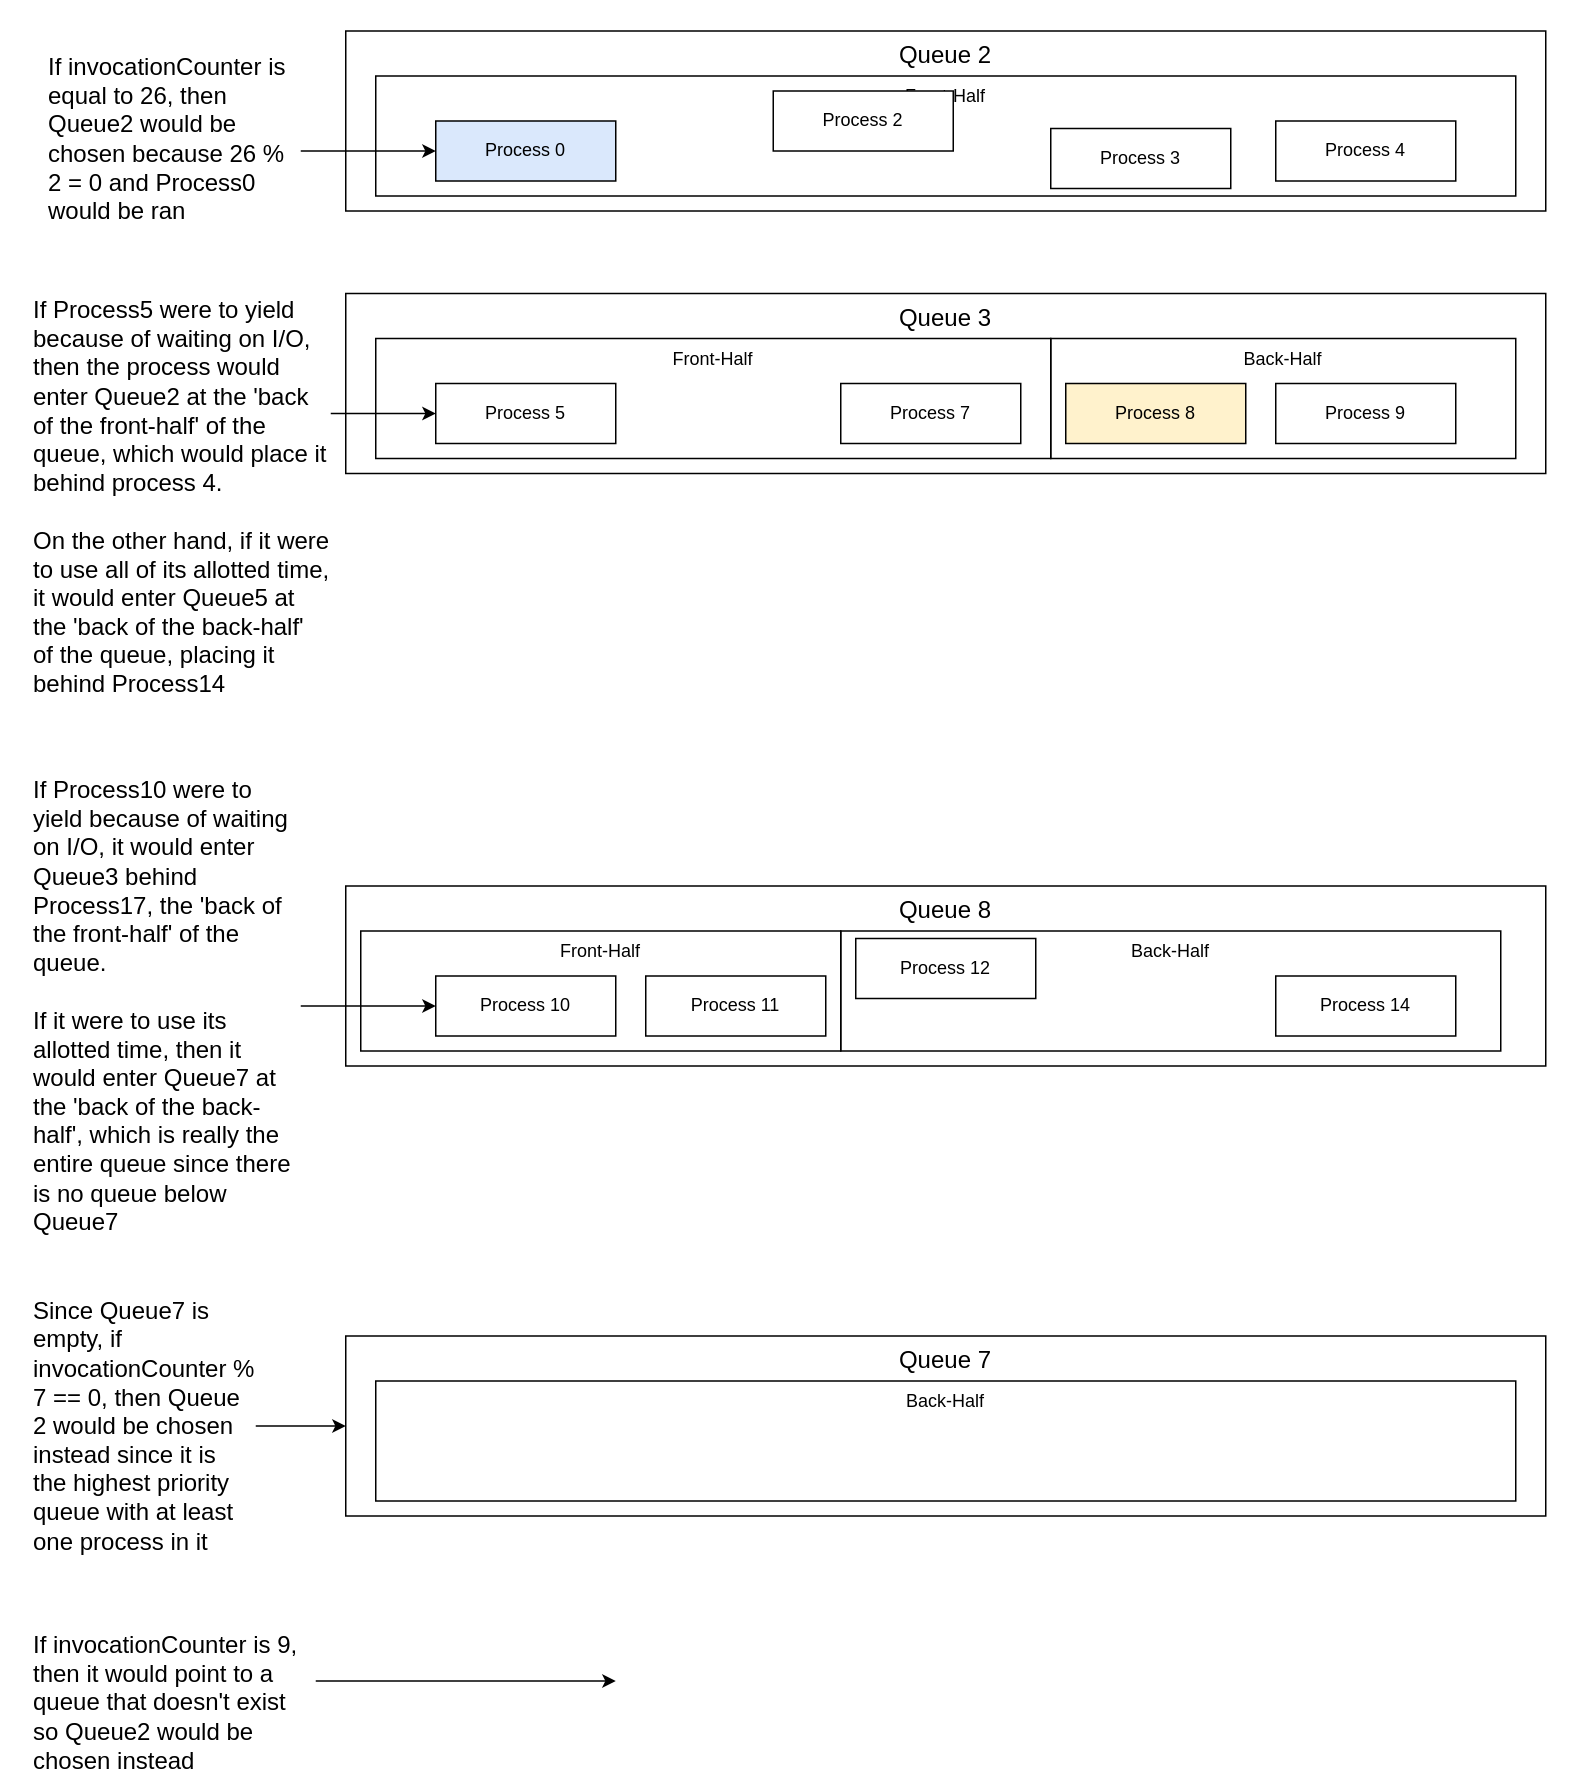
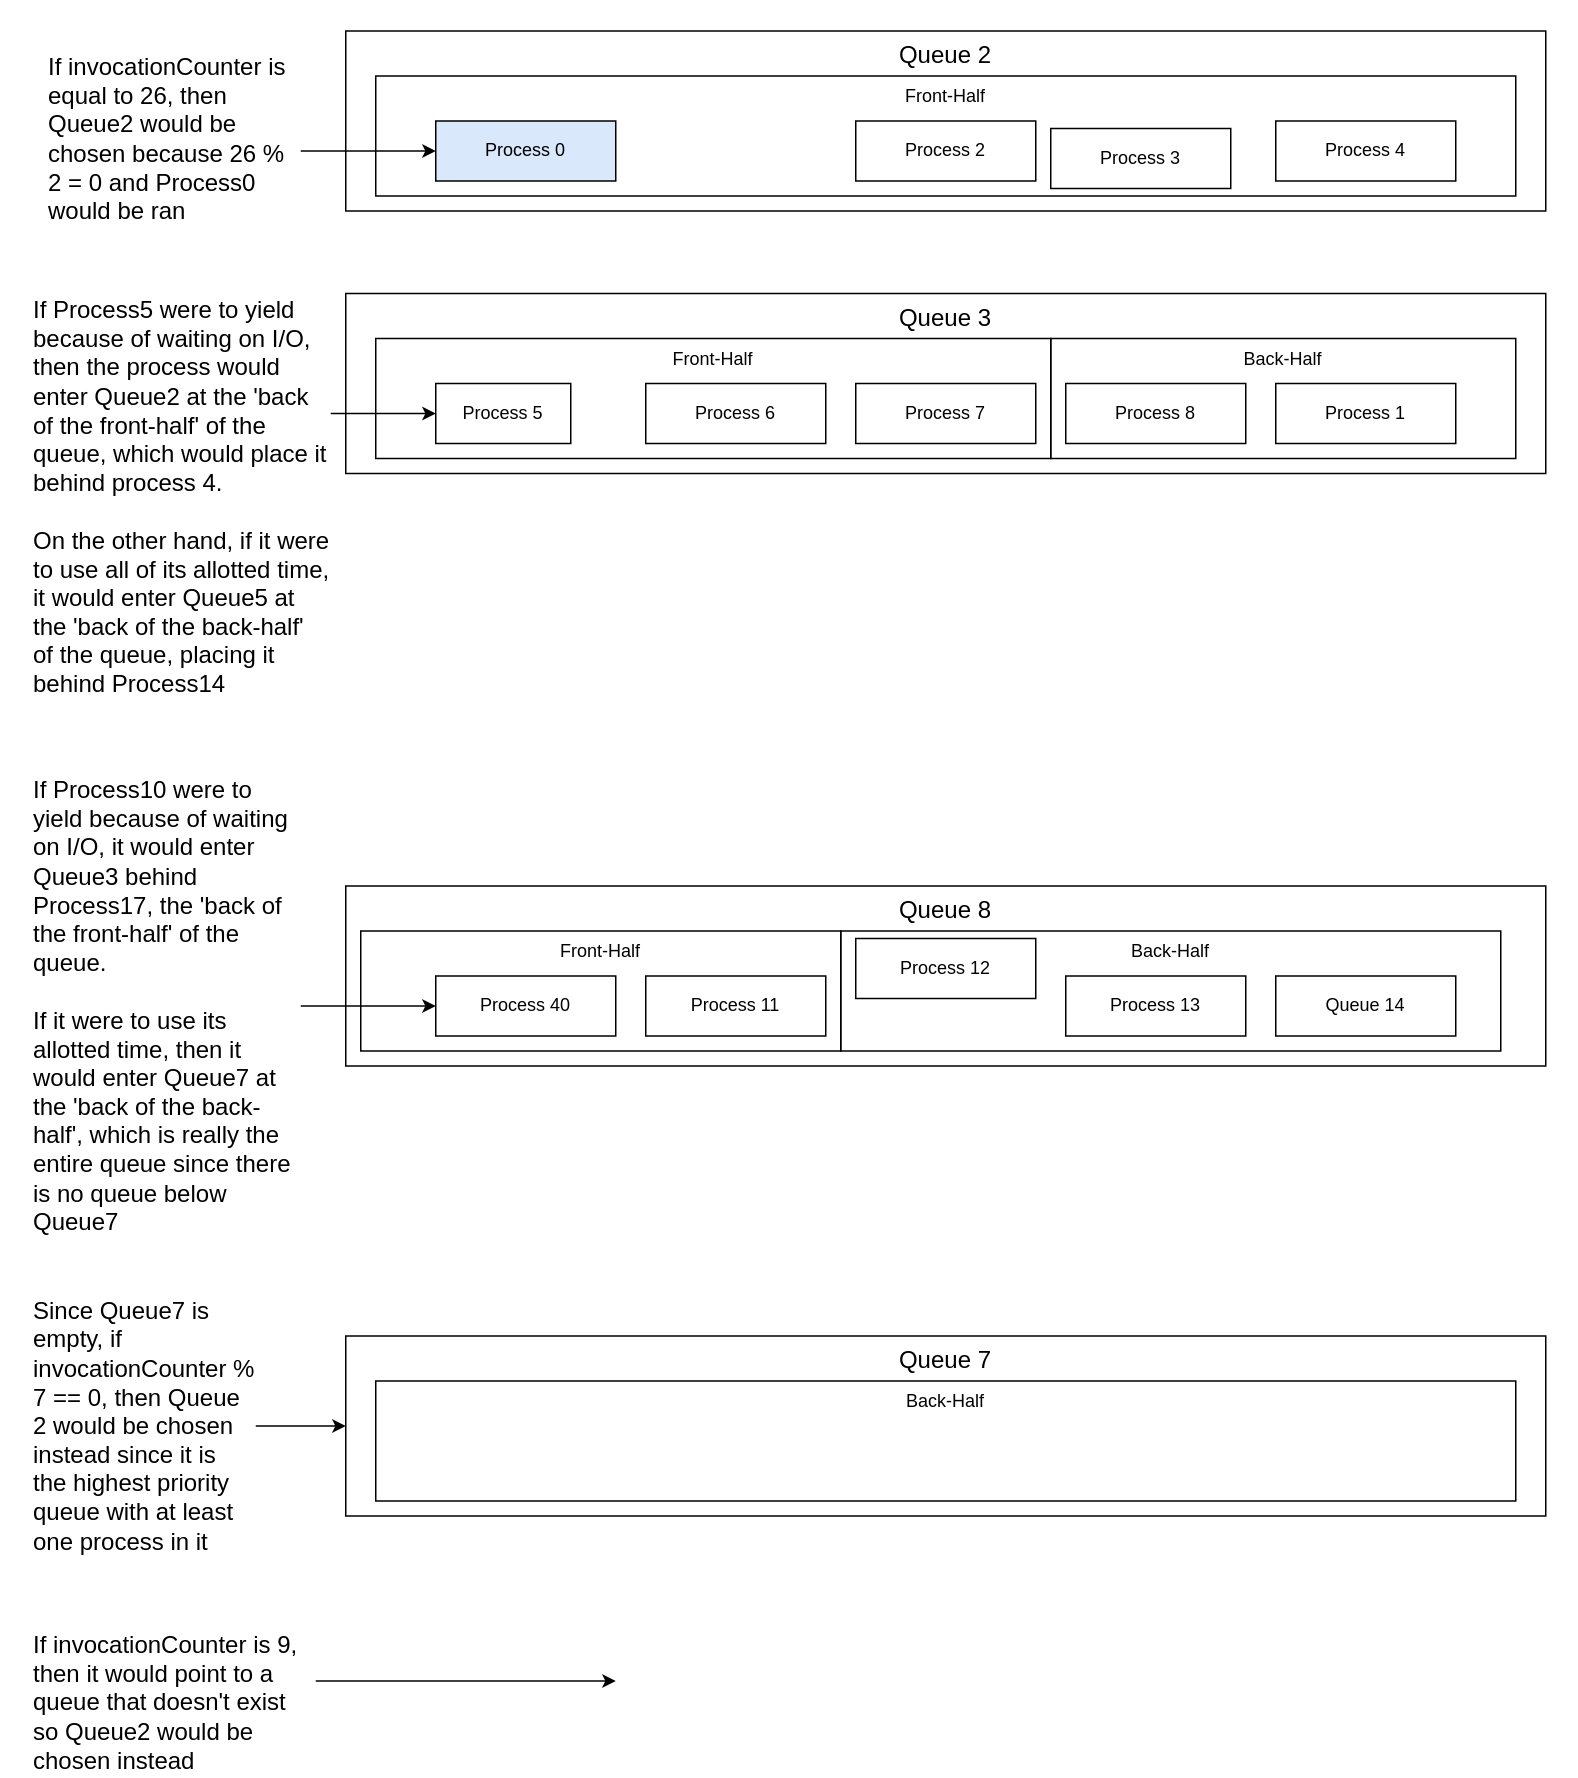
- <mxCell id="12" value="Process 2" style="rounded=0;whiteSpace=wrap;html=1;" vertex="1" parent="1"><mxGeometry x="515" y="60" width="120" height="40" as="geometry" /></mxCell>
+ <mxCell id="12" value="Process 2" style="rounded=0;whiteSpace=wrap;html=1;" vertex="1" parent="1"><mxGeometry x="570" y="80" width="120" height="40" as="geometry" /></mxCell>
- <mxCell id="16" value="Process 5" style="rounded=0;whiteSpace=wrap;html=1;" vertex="1" parent="1"><mxGeometry x="290" y="255" width="120" height="40" as="geometry" /></mxCell>
+ <mxCell id="16" value="Process 5" style="rounded=0;whiteSpace=wrap;html=1;" vertex="1" parent="1"><mxGeometry x="290" y="255" width="90" height="40" as="geometry" /></mxCell>
+ <mxCell id="17" value="Process 6" style="rounded=0;whiteSpace=wrap;html=1;" vertex="1" parent="1"><mxGeometry x="430" y="255" width="120" height="40" as="geometry" /></mxCell>
- <mxCell id="18" value="Process 7" style="rounded=0;whiteSpace=wrap;html=1;" vertex="1" parent="1"><mxGeometry x="560" y="255" width="120" height="40" as="geometry" /></mxCell>
+ <mxCell id="18" value="Process 7" style="rounded=0;whiteSpace=wrap;html=1;" vertex="1" parent="1"><mxGeometry x="570" y="255" width="120" height="40" as="geometry" /></mxCell>
- <mxCell id="19" value="Process 8" style="rounded=0;whiteSpace=wrap;html=1;fillColor=#fff2cc;" vertex="1" parent="1"><mxGeometry x="710" y="255" width="120" height="40" as="geometry" /></mxCell>
+ <mxCell id="19" value="Process 8" style="rounded=0;whiteSpace=wrap;html=1;" vertex="1" parent="1"><mxGeometry x="710" y="255" width="120" height="40" as="geometry" /></mxCell>
- <mxCell id="20" value="Process 9" style="rounded=0;whiteSpace=wrap;html=1;" vertex="1" parent="1"><mxGeometry x="850" y="255" width="120" height="40" as="geometry" /></mxCell>
+ <mxCell id="20" value="Process 1" style="rounded=0;whiteSpace=wrap;html=1;" vertex="1" parent="1"><mxGeometry x="850" y="255" width="120" height="40" as="geometry" /></mxCell>
- <mxCell id="21" value="Process 10" style="rounded=0;whiteSpace=wrap;html=1;" vertex="1" parent="1"><mxGeometry x="290" y="650" width="120" height="40" as="geometry" /></mxCell>
+ <mxCell id="21" value="Process 40" style="rounded=0;whiteSpace=wrap;html=1;" vertex="1" parent="1"><mxGeometry x="290" y="650" width="120" height="40" as="geometry" /></mxCell>
+ <mxCell id="24" value="Process 13" style="rounded=0;whiteSpace=wrap;html=1;" vertex="1" parent="1"><mxGeometry x="710" y="650" width="120" height="40" as="geometry" /></mxCell>
- <mxCell id="25" value="Process 14" style="rounded=0;whiteSpace=wrap;html=1;" vertex="1" parent="1"><mxGeometry x="850" y="650" width="120" height="40" as="geometry" /></mxCell>
+ <mxCell id="25" value="Queue 14" style="rounded=0;whiteSpace=wrap;html=1;" vertex="1" parent="1"><mxGeometry x="850" y="650" width="120" height="40" as="geometry" /></mxCell>
